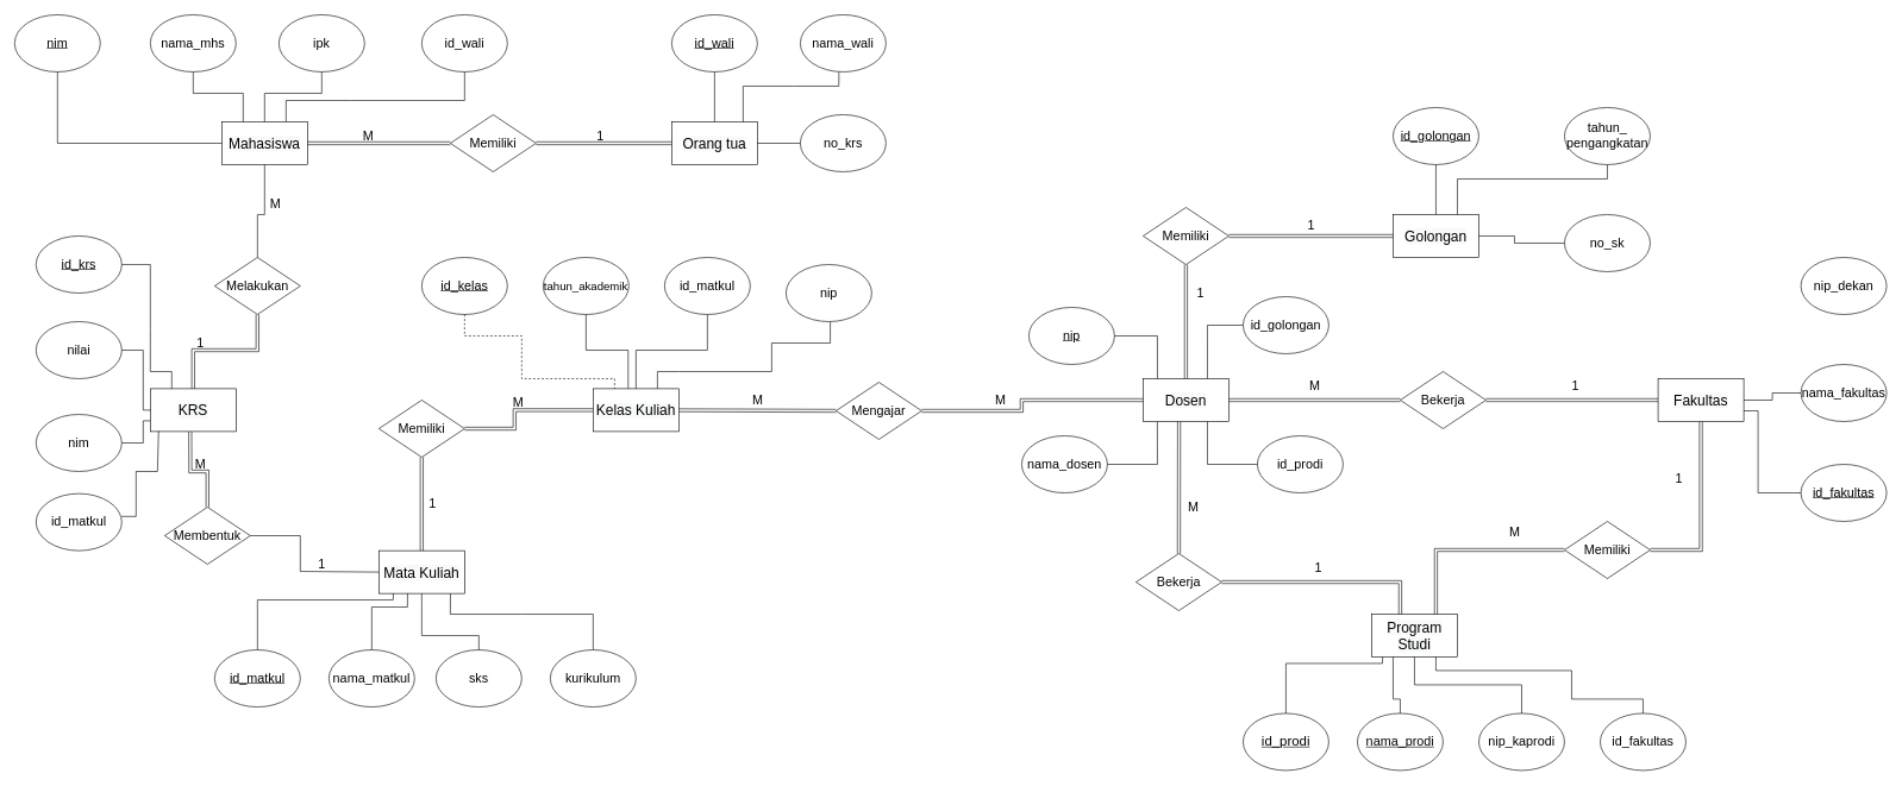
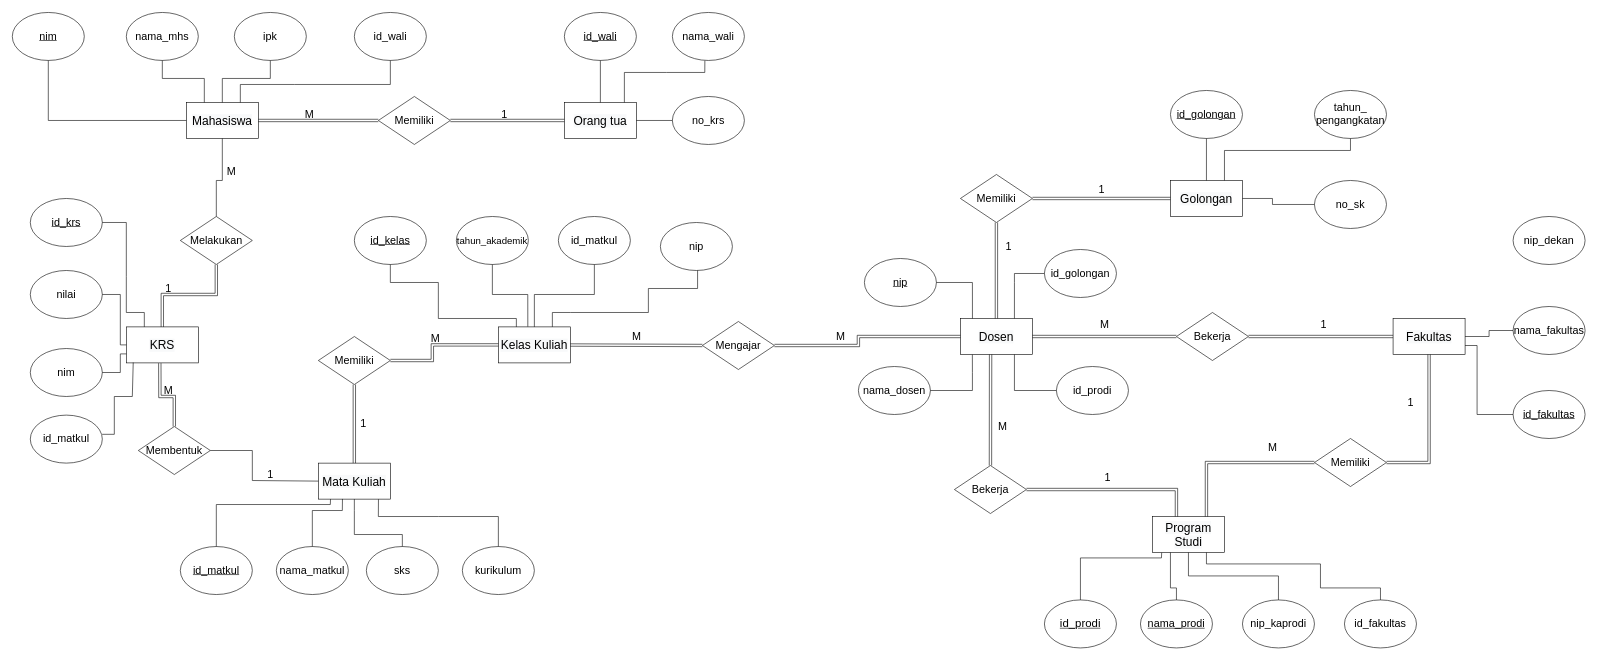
- <mxCell id="63" value="" style="endArrow=none;html=1;rounded=0;fontSize=18;exitX=0.5;exitY=1;exitDx=0;exitDy=0;entryX=0.25;entryY=0;entryDx=0;entryDy=0;dashed=1;" edge="1" parent="1" source="26" target="6"><mxGeometry width="50" height="50" relative="1" as="geometry"><mxPoint x="710" y="530" as="sourcePoint" /><mxPoint x="760" y="480" as="targetPoint" /><Array as="points"><mxPoint x="650" y="470" /><mxPoint x="730" y="470" /><mxPoint x="730" y="530" /><mxPoint x="860" y="530" /></Array></mxGeometry></mxCell>
+ <mxCell id="63" value="" style="endArrow=none;html=1;rounded=0;fontSize=18;exitX=0.5;exitY=1;exitDx=0;exitDy=0;entryX=0.25;entryY=0;entryDx=0;entryDy=0;" edge="1" parent="1" source="26" target="6"><mxGeometry width="50" height="50" relative="1" as="geometry"><mxPoint x="710" y="530" as="sourcePoint" /><mxPoint x="760" y="480" as="targetPoint" /><Array as="points"><mxPoint x="650" y="470" /><mxPoint x="730" y="470" /><mxPoint x="730" y="530" /><mxPoint x="860" y="530" /></Array></mxGeometry></mxCell>
